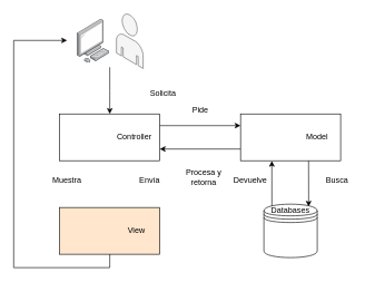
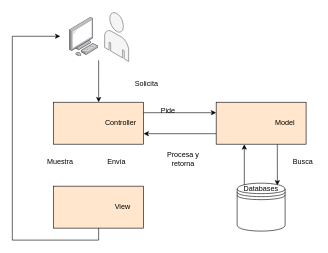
- <mxCell id="22" value="Pide" style="text;html=1;strokeColor=none;fillColor=none;align=center;verticalAlign=middle;whiteSpace=wrap;rounded=0;shadow=0;sketch=0;" vertex="1" parent="1"><mxGeometry x="280" y="155" width="40" height="20" as="geometry" /></mxCell>
+ <mxCell id="22" value="Pide" style="text;html=1;strokeColor=none;fillColor=none;align=center;verticalAlign=middle;whiteSpace=wrap;rounded=0;shadow=0;sketch=0;" vertex="1" parent="1"><mxGeometry x="260" y="175" width="40" height="20" as="geometry" /></mxCell>
- <mxCell id="16" value="&lt;div align=&quot;right&quot;&gt;Controller &amp;nbsp;&amp;nbsp; &lt;br&gt;&lt;/div&gt;" style="rounded=0;whiteSpace=wrap;html=1;strokeWidth=1;align=right;" vertex="1" parent="15"><mxGeometry width="150" height="70" as="geometry" /></mxCell>
+ <mxCell id="16" value="&lt;div align=&quot;right&quot;&gt;Controller &amp;nbsp;&amp;nbsp; &lt;br&gt;&lt;/div&gt;" style="rounded=0;whiteSpace=wrap;html=1;strokeWidth=1;align=right;fillColor=#ffe6cc;" vertex="1" parent="15"><mxGeometry width="150" height="70" as="geometry" /></mxCell>
- <mxCell id="6" value="&lt;div align=&quot;right&quot;&gt;Model&amp;nbsp;&amp;nbsp;&amp;nbsp;&amp;nbsp;&amp;nbsp; &lt;br&gt;&lt;/div&gt;" style="rounded=0;whiteSpace=wrap;html=1;strokeWidth=1;align=right;" vertex="1" parent="1"><mxGeometry x="360" y="170" width="150" height="70" as="geometry" /></mxCell>
+ <mxCell id="6" value="&lt;div align=&quot;right&quot;&gt;Model&amp;nbsp;&amp;nbsp;&amp;nbsp;&amp;nbsp;&amp;nbsp; &lt;br&gt;&lt;/div&gt;" style="rounded=0;whiteSpace=wrap;html=1;strokeWidth=1;align=right;fillColor=#ffe6cc;" vertex="1" parent="1"><mxGeometry x="360" y="170" width="150" height="70" as="geometry" /></mxCell>
- <mxCell id="26" value="Envía" style="text;html=1;strokeColor=none;fillColor=none;align=center;verticalAlign=middle;whiteSpace=wrap;rounded=0;shadow=0;sketch=0;" vertex="1" parent="1"><mxGeometry x="204" y="260" width="40" height="20" as="geometry" /></mxCell>
+ <mxCell id="26" value="Envía" style="text;html=1;strokeColor=none;fillColor=none;align=center;verticalAlign=middle;whiteSpace=wrap;rounded=0;shadow=0;sketch=0;" vertex="1" parent="1"><mxGeometry x="174" y="260" width="40" height="20" as="geometry" /></mxCell>
- <mxCell id="25" value="Devuelve" style="text;html=1;strokeColor=none;fillColor=none;align=center;verticalAlign=middle;whiteSpace=wrap;rounded=0;shadow=0;sketch=0;" vertex="1" parent="1"><mxGeometry x="355" y="260" width="40" height="20" as="geometry" /></mxCell>
